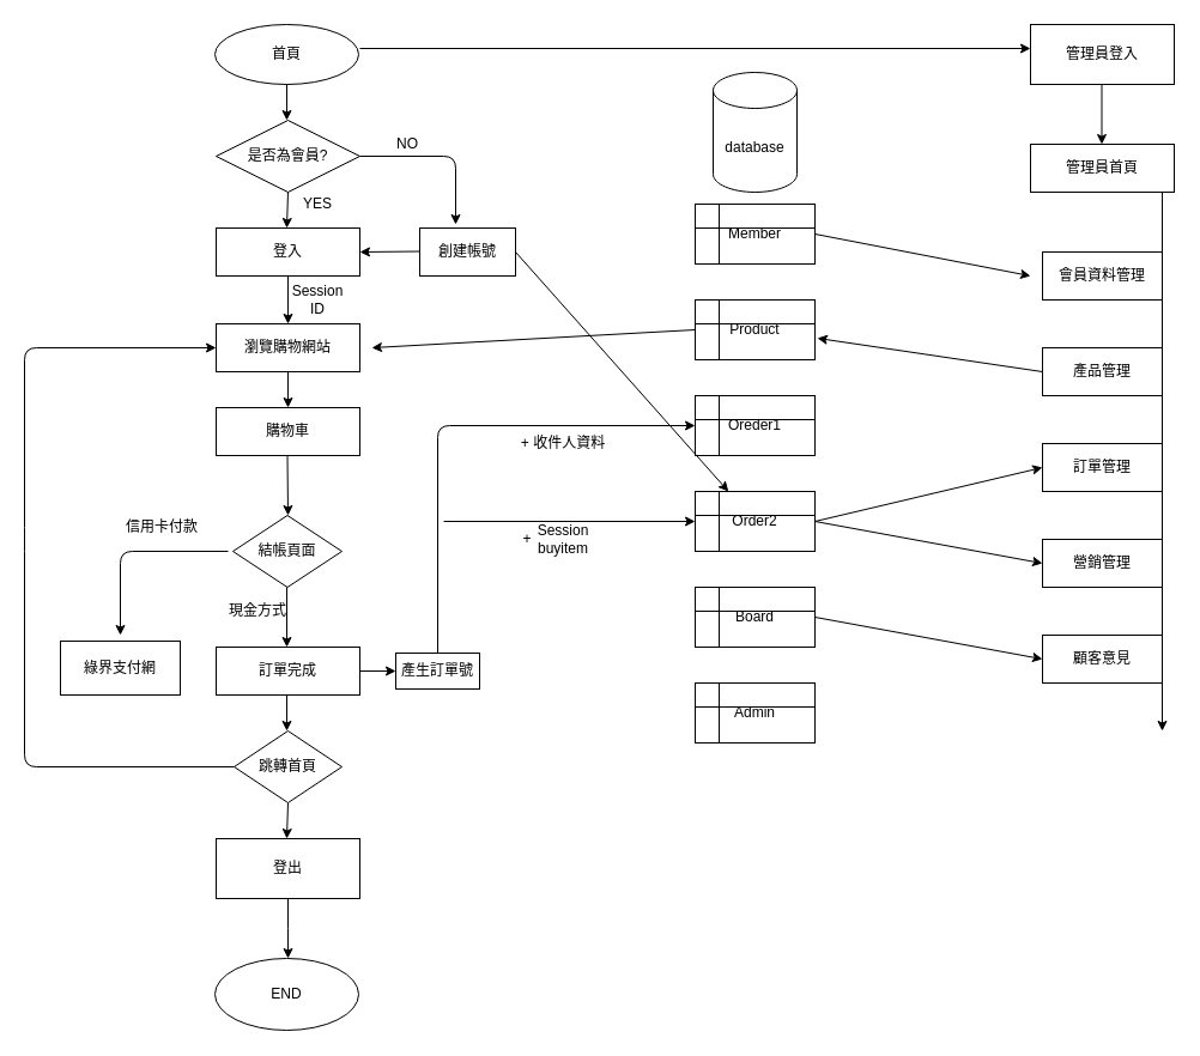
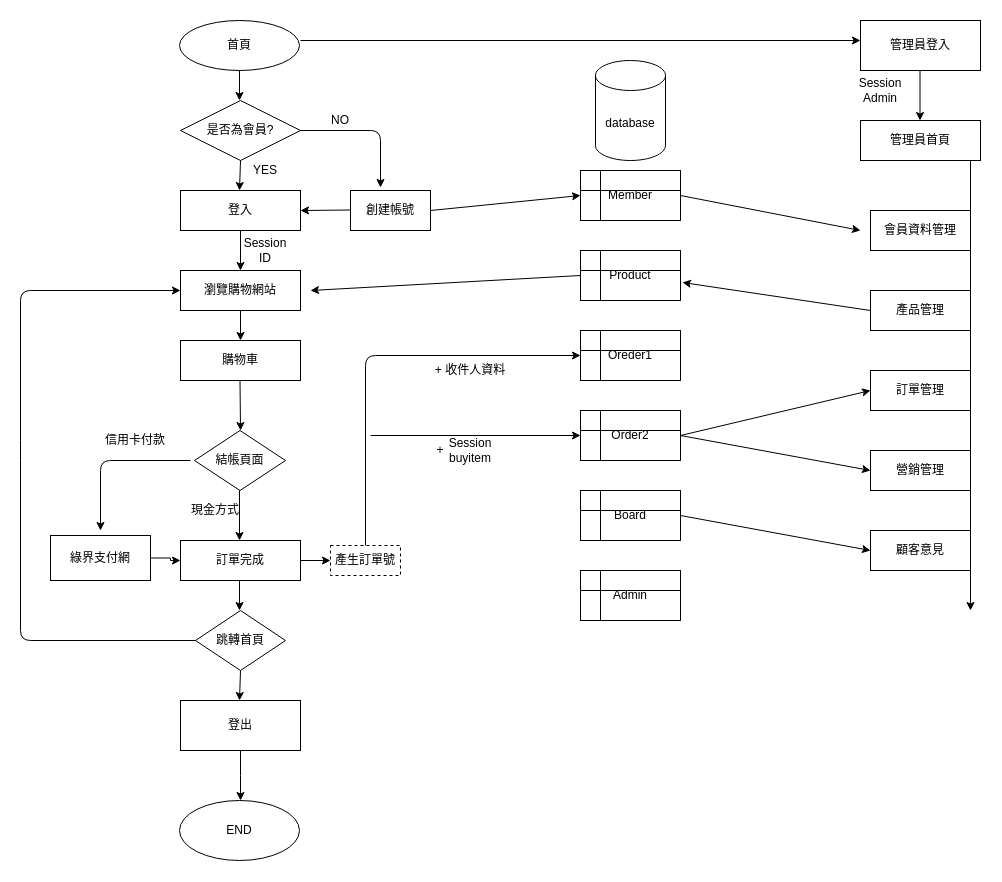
+ <mxCell id="15" value="Session&lt;br&gt;Admin" style="text;html=1;strokeColor=none;fillColor=none;align=center;verticalAlign=middle;whiteSpace=wrap;rounded=0;" vertex="1" parent="1"><mxGeometry x="860" y="80" width="40" height="20" as="geometry" /></mxCell>
- <mxCell id="52" value="" style="endArrow=classic;html=1;exitX=1;exitY=0.5;exitDx=0;exitDy=0;" edge="1" parent="1" source="7" target="39"><mxGeometry width="50" height="50" relative="1" as="geometry"><mxPoint x="430" y="230" as="sourcePoint" /><mxPoint x="480" y="180" as="targetPoint" /></mxGeometry></mxCell>
+ <mxCell id="52" value="" style="endArrow=classic;html=1;entryX=0;entryY=0.5;entryDx=0;entryDy=0;exitX=1;exitY=0.5;exitDx=0;exitDy=0;" edge="1" parent="1" source="7" target="36"><mxGeometry width="50" height="50" relative="1" as="geometry"><mxPoint x="430" y="230" as="sourcePoint" /><mxPoint x="480" y="180" as="targetPoint" /></mxGeometry></mxCell>
+ <mxCell id="25" value="" style="edgeStyle=orthogonalEdgeStyle;rounded=0;orthogonalLoop=1;jettySize=auto;html=1;" edge="1" parent="1" source="26" target="24"><mxGeometry relative="1" as="geometry"><Array as="points"><mxPoint x="170" y="558" /><mxPoint x="170" y="560" /></Array></mxGeometry></mxCell>
- <mxCell id="56" value="產生訂單號" style="rounded=0;whiteSpace=wrap;html=1;" vertex="1" parent="1"><mxGeometry x="330" y="545" width="70" height="30" as="geometry" /></mxCell>
+ <mxCell id="56" value="產生訂單號" style="rounded=0;whiteSpace=wrap;html=1;dashed=1;" vertex="1" parent="1"><mxGeometry x="330" y="545" width="70" height="30" as="geometry" /></mxCell>
